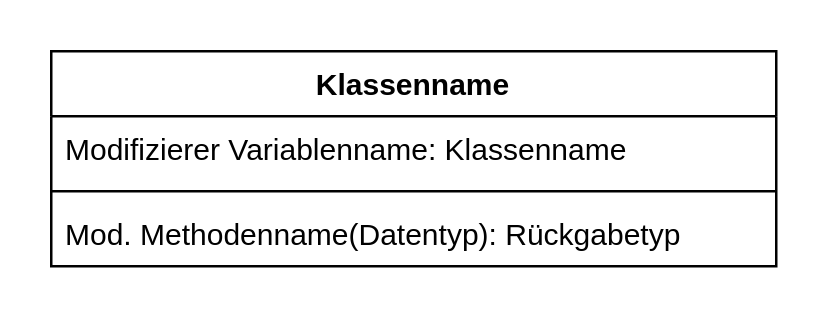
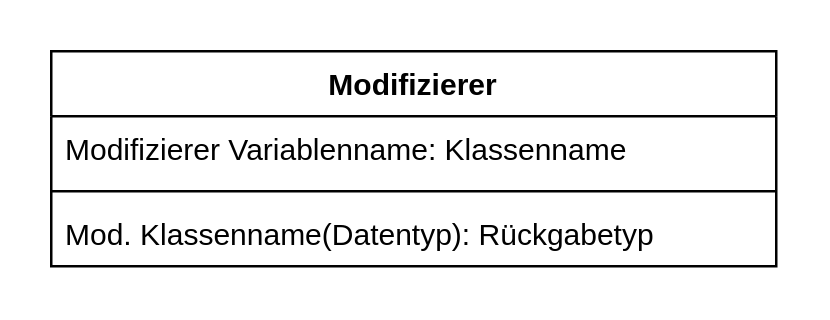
- <mxCell id="2" value="Klassenname" style="swimlane;fontStyle=1;align=center;verticalAlign=top;childLayout=stackLayout;horizontal=1;startSize=26;horizontalStack=0;resizeParent=1;resizeParentMax=0;resizeLast=0;collapsible=1;marginBottom=0;" parent="1" vertex="1"><mxGeometry x="20" y="20" width="290" height="86" as="geometry"><mxRectangle x="549" y="62" width="110" height="26" as="alternateBounds" /></mxGeometry></mxCell>
+ <mxCell id="2" value="Modifizierer" style="swimlane;fontStyle=1;align=center;verticalAlign=top;childLayout=stackLayout;horizontal=1;startSize=26;horizontalStack=0;resizeParent=1;resizeParentMax=0;resizeLast=0;collapsible=1;marginBottom=0;" parent="1" vertex="1"><mxGeometry x="20" y="20" width="290" height="86" as="geometry"><mxRectangle x="549" y="62" width="110" height="26" as="alternateBounds" /></mxGeometry></mxCell>
- <mxCell id="5" value="Mod. Methodenname(Datentyp): Rückgabetyp" style="text;strokeColor=none;fillColor=none;align=left;verticalAlign=top;spacingLeft=4;spacingRight=4;overflow=hidden;rotatable=0;points=[[0,0.5],[1,0.5]];portConstraint=eastwest;" parent="2" vertex="1"><mxGeometry y="60" width="290" height="26" as="geometry" /></mxCell>
+ <mxCell id="5" value="Mod. Klassenname(Datentyp): Rückgabetyp" style="text;strokeColor=none;fillColor=none;align=left;verticalAlign=top;spacingLeft=4;spacingRight=4;overflow=hidden;rotatable=0;points=[[0,0.5],[1,0.5]];portConstraint=eastwest;" parent="2" vertex="1"><mxGeometry y="60" width="290" height="26" as="geometry" /></mxCell>
